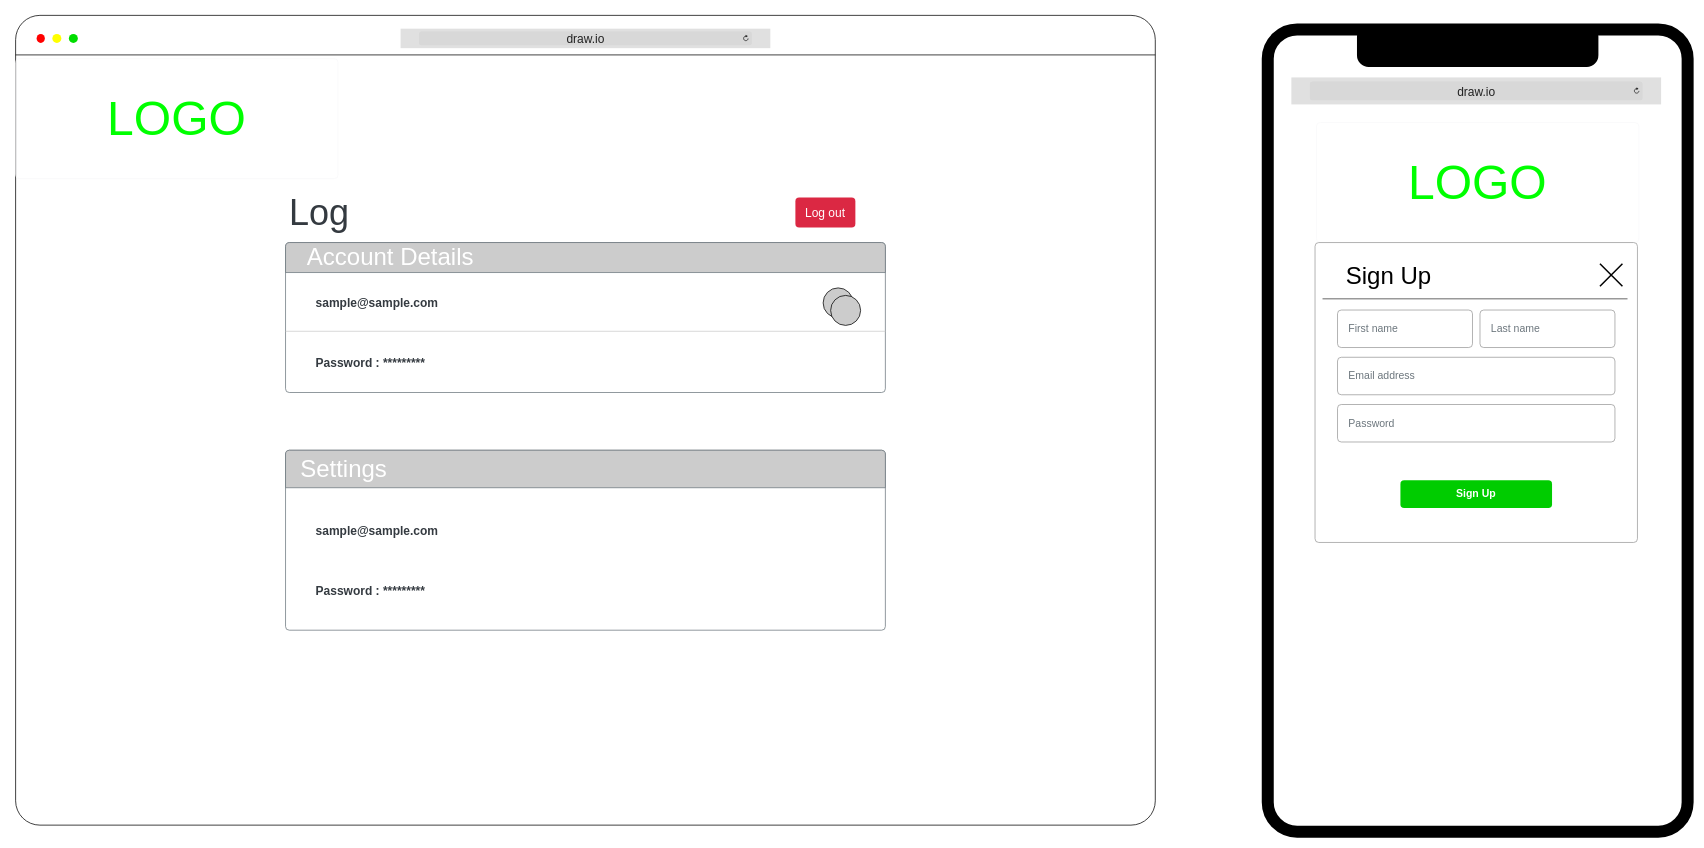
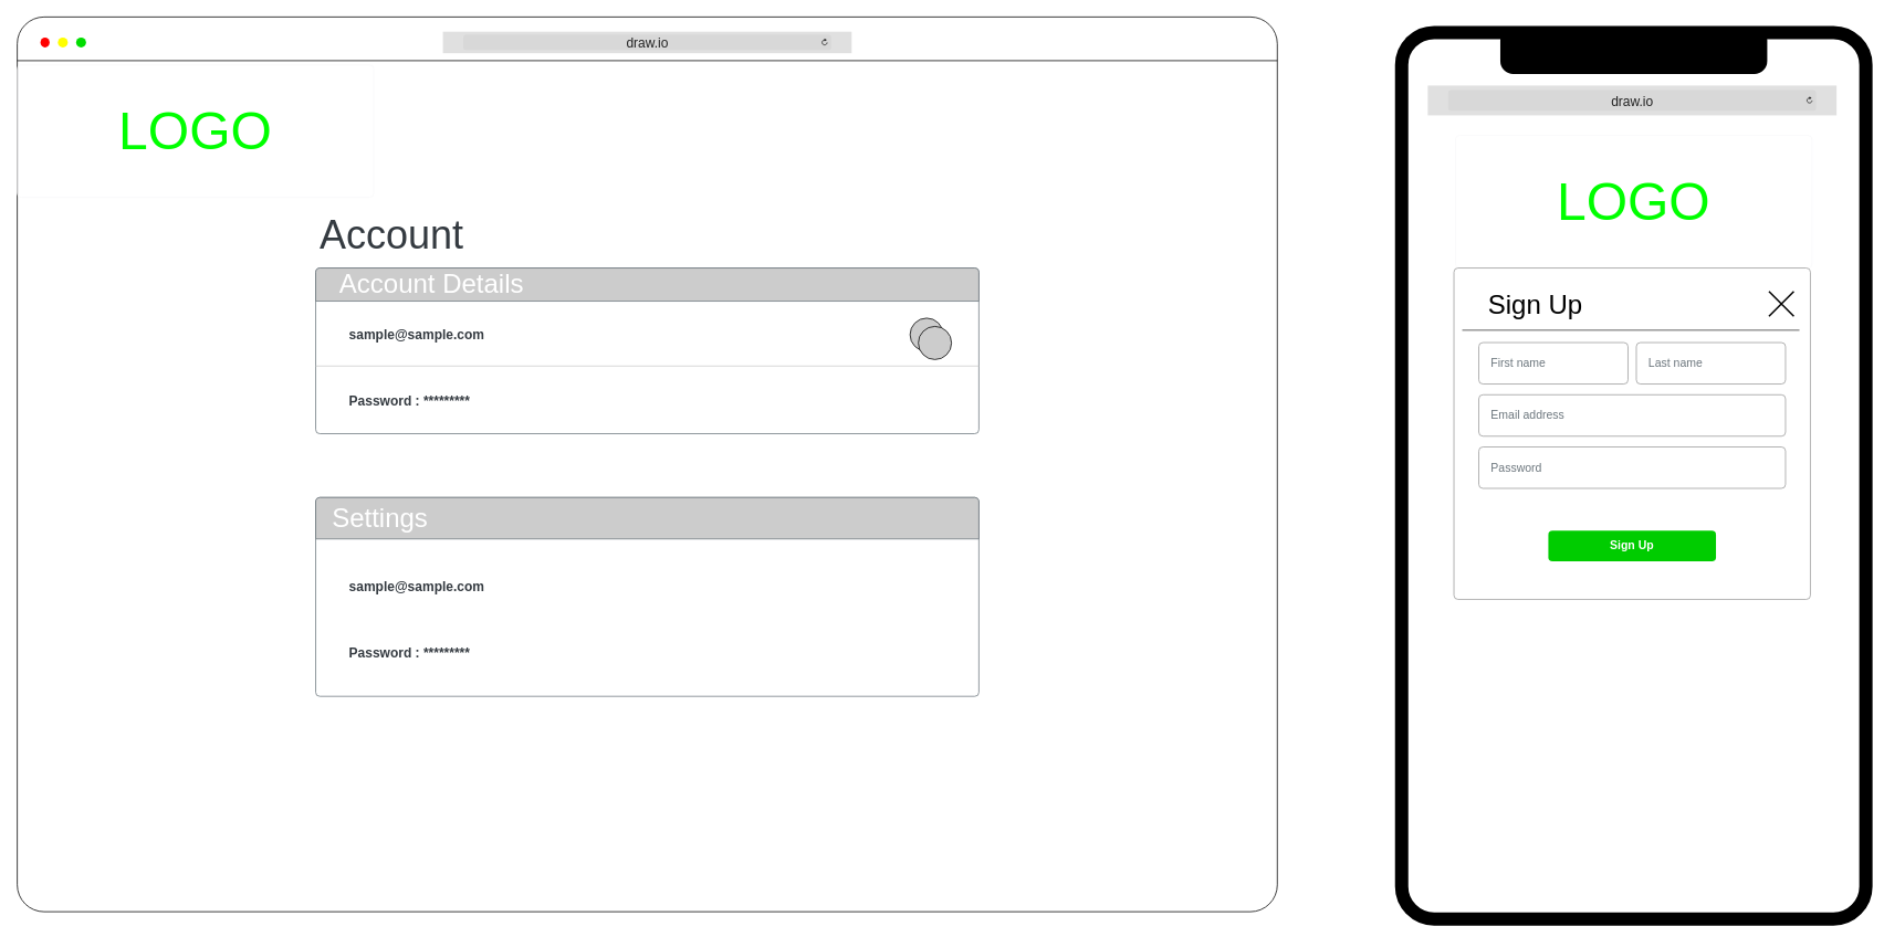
- <mxCell id="31" value="Log" style="html=1;shadow=0;dashed=0;shape=mxgraph.bootstrap.rrect;rSize=5;strokeColor=none;strokeWidth=1;fillColor=none;fontColor=#343A40;whiteSpace=wrap;align=left;verticalAlign=middle;spacingLeft=0;fontStyle=0;fontSize=48;spacing=5;" parent="1" vertex="1"><mxGeometry x="380" y="243" width="400" height="80" as="geometry" /></mxCell>
+ <mxCell id="31" value="Account" style="html=1;shadow=0;dashed=0;shape=mxgraph.bootstrap.rrect;rSize=5;strokeColor=none;strokeWidth=1;fillColor=none;fontColor=#343A40;whiteSpace=wrap;align=left;verticalAlign=middle;spacingLeft=0;fontStyle=0;fontSize=48;spacing=5;" parent="1" vertex="1"><mxGeometry x="380" y="243" width="400" height="80" as="geometry" /></mxCell>
- <mxCell id="32" value="Log out" style="html=1;shadow=0;dashed=0;shape=mxgraph.bootstrap.rrect;rSize=5;strokeColor=none;strokeWidth=1;fillColor=#DB2843;fontColor=#FFFFFF;whiteSpace=wrap;align=center;verticalAlign=middle;spacingLeft=0;fontStyle=0;fontSize=16;spacing=5;" parent="1" vertex="1"><mxGeometry x="1060" y="263" width="80" height="40" as="geometry" /></mxCell>
